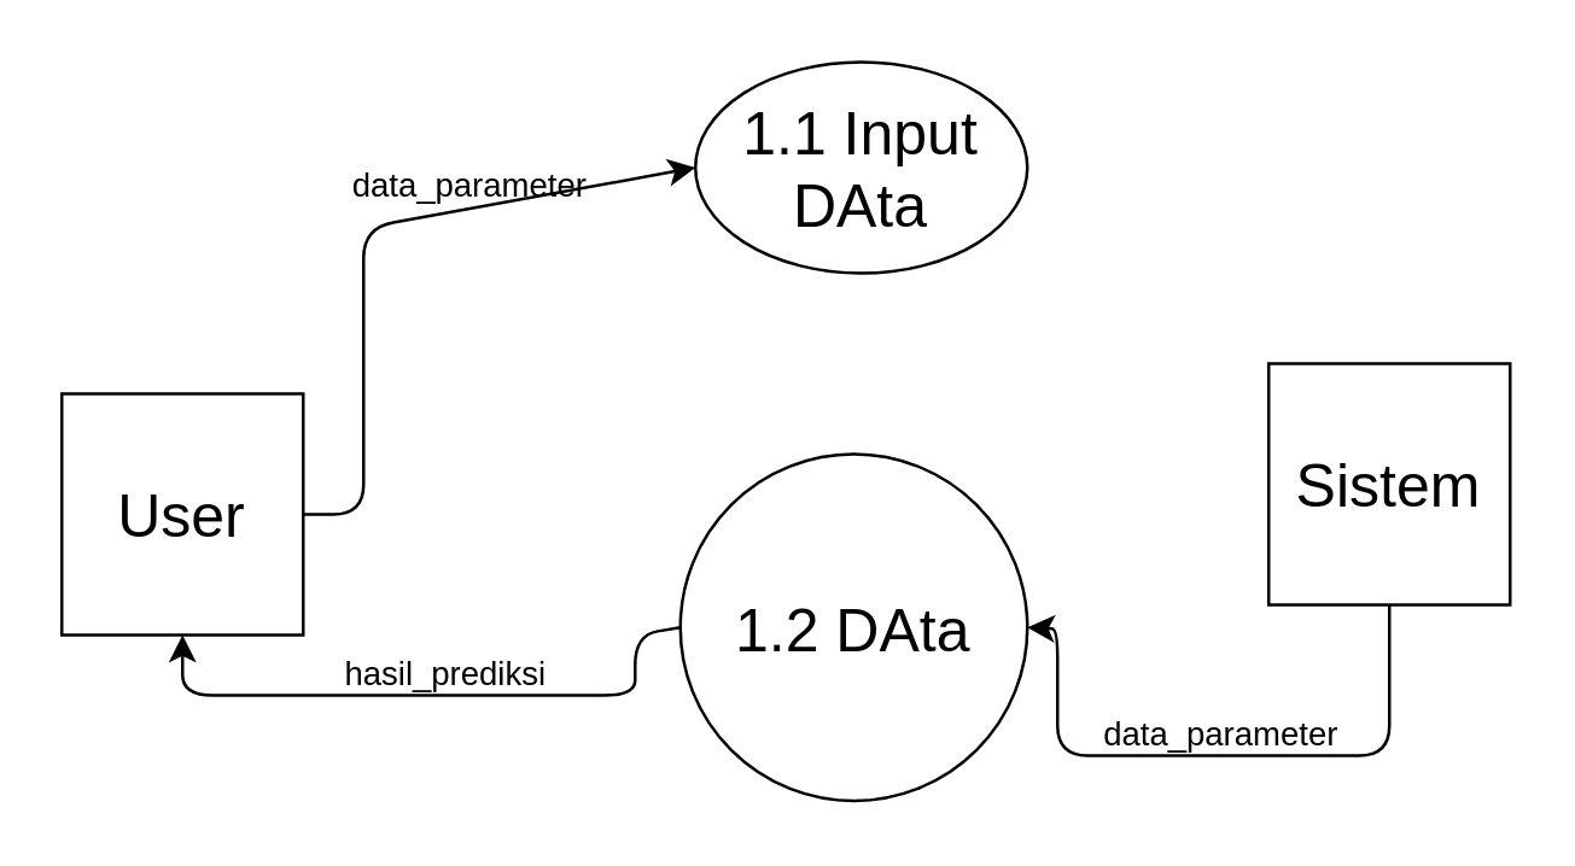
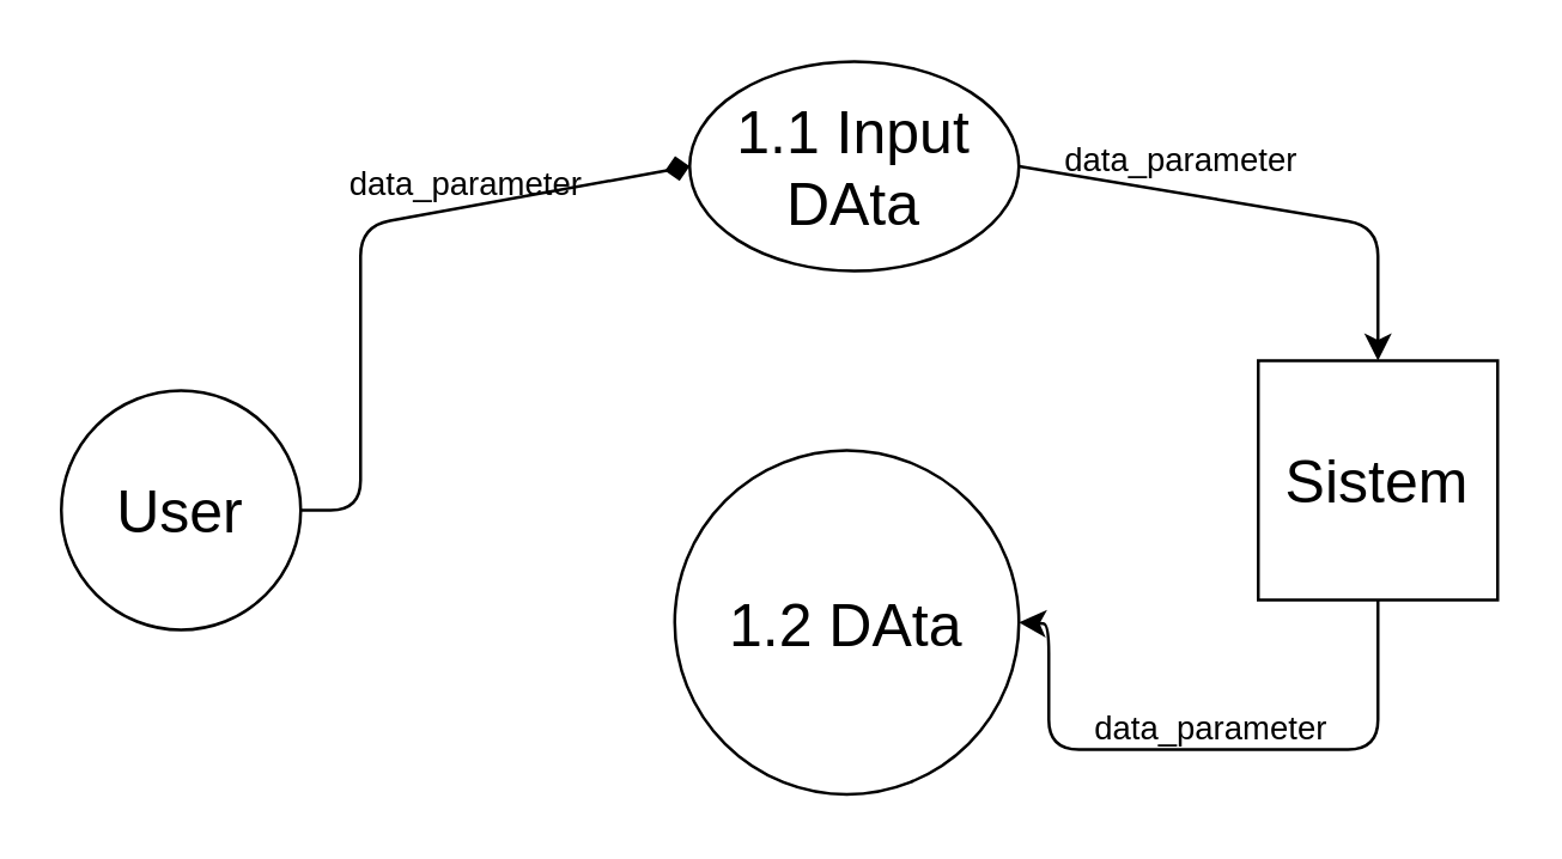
- <mxCell id="6" value="" style="endArrow=classic;html=1;exitX=1;exitY=0.5;exitDx=0;exitDy=0;entryX=0;entryY=0.5;entryDx=0;entryDy=0;" edge="1" parent="1" source="4" target="2"><mxGeometry width="50" height="50" relative="1" as="geometry"><mxPoint x="280" y="160" as="sourcePoint" /><mxPoint x="330" y="110" as="targetPoint" /><Array as="points"><mxPoint x="120" y="170" /><mxPoint x="120" y="75" /></Array></mxGeometry></mxCell>
+ <mxCell id="6" value="" style="endArrow=diamond;html=1;exitX=1;exitY=0.5;exitDx=0;exitDy=0;entryX=0;entryY=0.5;entryDx=0;entryDy=0;" edge="1" parent="1" source="4" target="2"><mxGeometry width="50" height="50" relative="1" as="geometry"><mxPoint x="280" y="160" as="sourcePoint" /><mxPoint x="330" y="110" as="targetPoint" /><Array as="points"><mxPoint x="120" y="170" /><mxPoint x="120" y="75" /></Array></mxGeometry></mxCell>
+ <mxCell id="8" value="" style="endArrow=classic;html=1;exitX=1;exitY=0.5;exitDx=0;exitDy=0;entryX=0.5;entryY=0;entryDx=0;entryDy=0;" edge="1" parent="1" source="2" target="5"><mxGeometry width="50" height="50" relative="1" as="geometry"><mxPoint x="320" y="100" as="sourcePoint" /><mxPoint x="370" y="50" as="targetPoint" /><Array as="points"><mxPoint x="460" y="75" /></Array></mxGeometry></mxCell>
+ <mxCell id="9" value="data_parameter" style="edgeLabel;html=1;align=center;verticalAlign=bottom;resizable=0;points=[];labelBackgroundColor=none;" vertex="1" connectable="0" parent="8"><mxGeometry x="-0.569" y="2" relative="1" as="geometry"><mxPoint x="18" y="2" as="offset" /></mxGeometry></mxCell>
- <mxCell id="4" value="&lt;font style=&quot;font-size: 20px&quot;&gt;User&lt;/font&gt;" style="whiteSpace=wrap;html=1;aspect=fixed;" vertex="1" parent="1"><mxGeometry x="20" y="130" width="80" height="80" as="geometry" /></mxCell>
+ <mxCell id="4" value="&lt;font style=&quot;font-size: 20px&quot;&gt;User&lt;/font&gt;" style="ellipse;whiteSpace=wrap;html=1;aspect=fixed;" vertex="1" parent="1"><mxGeometry x="20" y="130" width="80" height="80" as="geometry" /></mxCell>
- <mxCell id="10" value="" style="endArrow=classic;html=1;exitX=0;exitY=0.5;exitDx=0;exitDy=0;entryX=0.5;entryY=1;entryDx=0;entryDy=0;" edge="1" parent="1" source="3" target="4"><mxGeometry width="50" height="50" relative="1" as="geometry"><mxPoint x="260" y="210" as="sourcePoint" /><mxPoint x="310" y="160" as="targetPoint" /><Array as="points"><mxPoint x="210" y="210" /><mxPoint x="210" y="230" /><mxPoint x="60" y="230" /></Array></mxGeometry></mxCell>
- <mxCell id="11" value="hasil_prediksi" style="edgeLabel;html=1;align=center;verticalAlign=bottom;resizable=0;points=[];labelBackgroundColor=none;" vertex="1" connectable="0" parent="10"><mxGeometry x="0.254" y="1" relative="1" as="geometry"><mxPoint x="30" as="offset" /></mxGeometry></mxCell>
